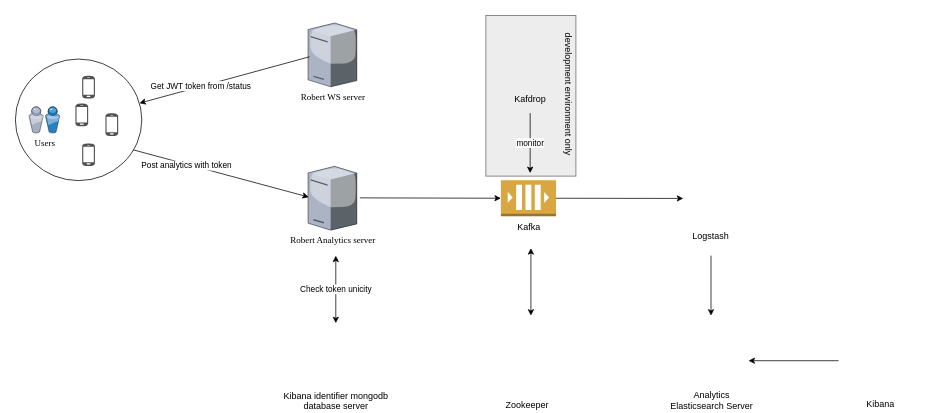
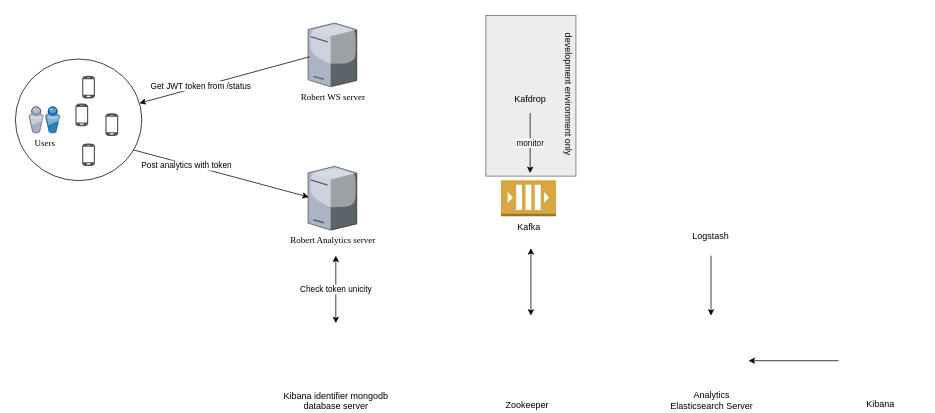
- <mxCell id="16" value="" style="endArrow=classic;html=1;exitX=1.062;exitY=0.494;exitDx=0;exitDy=0;exitPerimeter=0;entryX=0;entryY=0.5;entryDx=0;entryDy=0;entryPerimeter=0;" edge="1" parent="1" source="10" target="15"><mxGeometry width="50" height="50" relative="1" as="geometry"><mxPoint x="557" y="290" as="sourcePoint" /><mxPoint x="607" y="240" as="targetPoint" /></mxGeometry></mxCell>
- <mxCell id="18" value="" style="endArrow=classic;html=1;exitX=1;exitY=0.5;exitDx=0;exitDy=0;exitPerimeter=0;entryX=0;entryY=0.5;entryDx=0;entryDy=0;" edge="1" parent="1" source="15" target="17"><mxGeometry width="50" height="50" relative="1" as="geometry"><mxPoint x="777" y="290" as="sourcePoint" /><mxPoint x="827" y="240" as="targetPoint" /></mxGeometry></mxCell>
